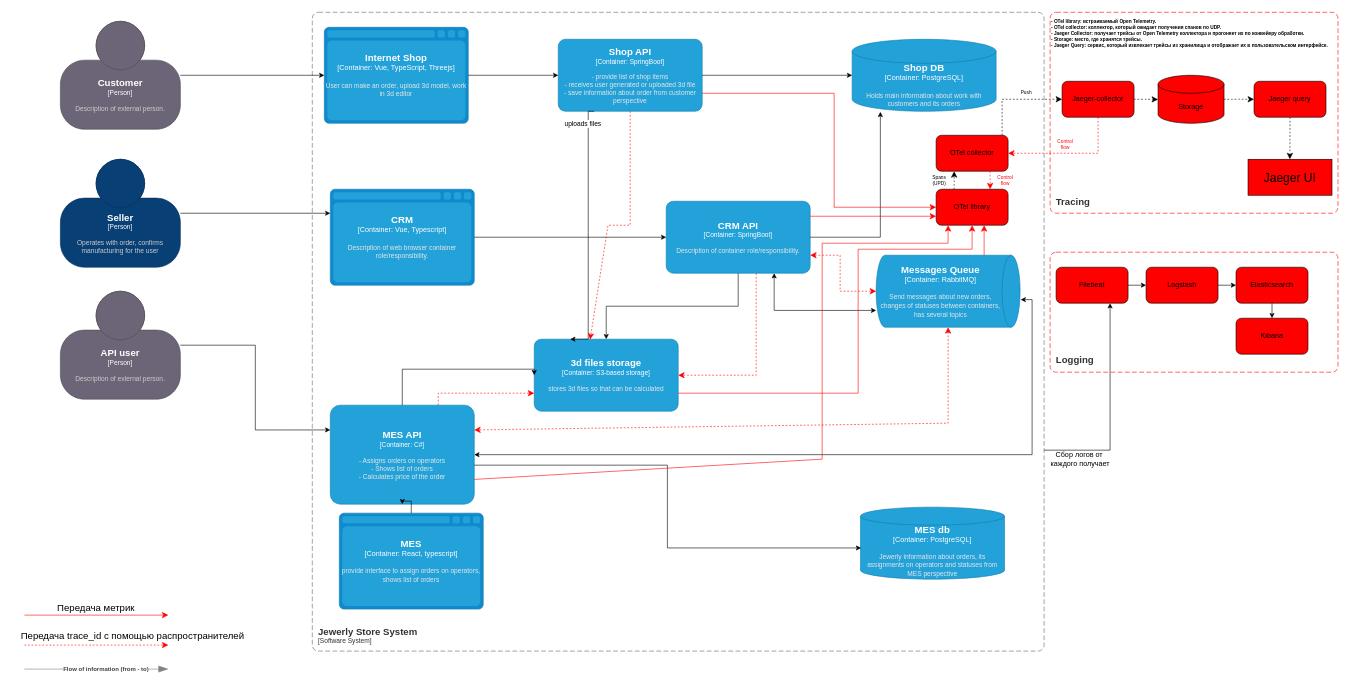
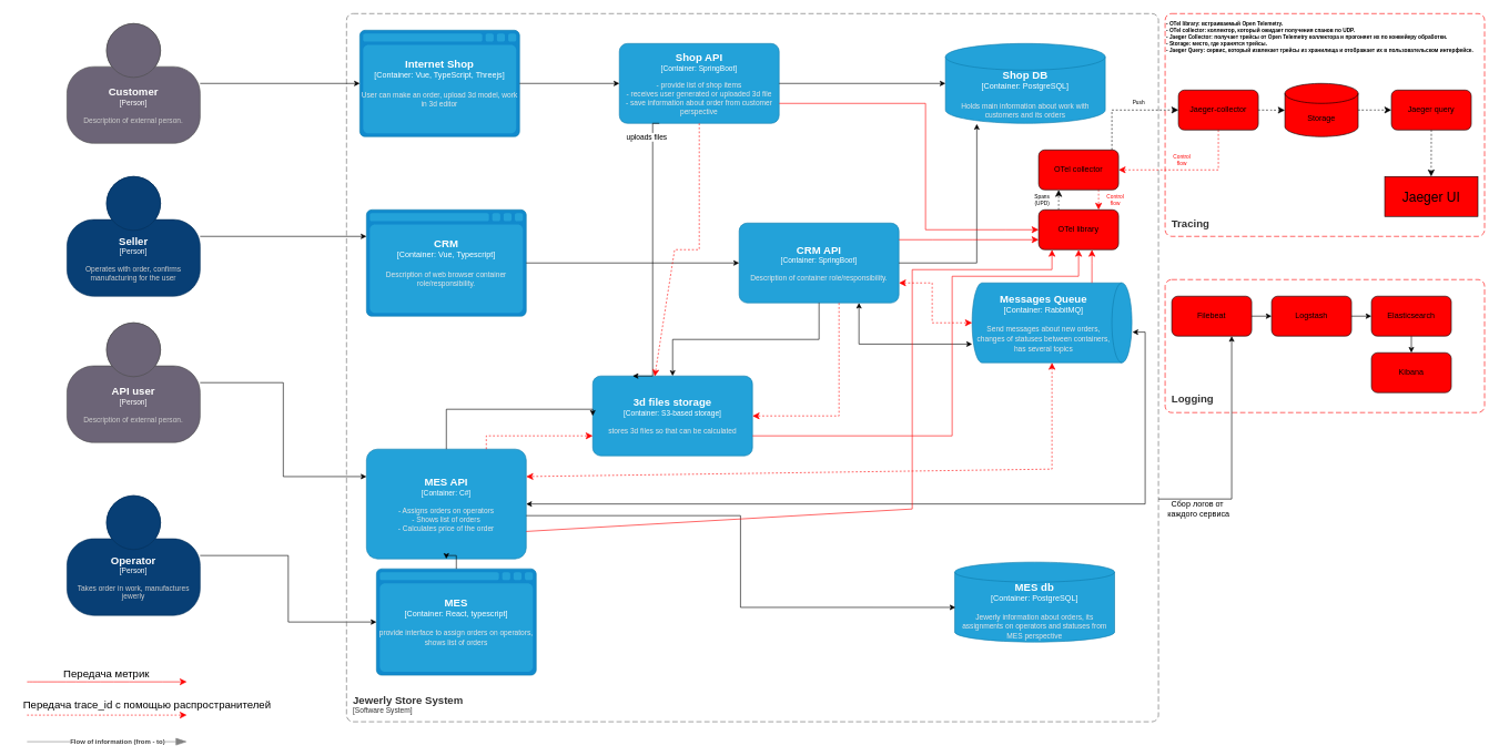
- <mxCell id="76" value="Сбор логов от&amp;nbsp;&lt;div&gt;каждого получает&lt;/div&gt;" style="text;html=1;align=center;verticalAlign=middle;resizable=0;points=[];autosize=1;strokeColor=none;fillColor=none;" vertex="1" parent="1"><mxGeometry x="1740" y="745" width="120" height="40" as="geometry" /></mxCell>
+ <mxCell id="76" value="Сбор логов от&amp;nbsp;&lt;div&gt;каждого сервиса&lt;/div&gt;" style="text;html=1;align=center;verticalAlign=middle;resizable=0;points=[];autosize=1;strokeColor=none;fillColor=none;" vertex="1" parent="1"><mxGeometry x="1740" y="745" width="120" height="40" as="geometry" /></mxCell>
+ <mxCell id="7" value="&lt;font style=&quot;font-size: 16px&quot;&gt;&lt;b&gt;Operator&lt;/b&gt;&lt;/font&gt;&lt;div&gt;[Person]&lt;/div&gt;&lt;br&gt;&lt;div&gt;&lt;font style=&quot;font-size: 11px&quot;&gt;&lt;font color=&quot;#cccccc&quot;&gt;Takes order in work, manufactures jewerly &lt;/font&gt;&lt;/div&gt;" style="html=1;fontSize=11;dashed=0;whiteSpace=wrap;fillColor=#083F75;strokeColor=#06315C;fontColor=#ffffff;shape=mxgraph.c4.person2;align=center;metaEdit=1;points=[[0.5,0,0],[1,0.5,0],[1,0.75,0],[0.75,1,0],[0.5,1,0],[0.25,1,0],[0,0.75,0],[0,0.5,0]];resizable=0;" vertex="1" parent="1"><mxGeometry x="100" y="745" width="200" height="180" as="geometry" /></mxCell>
+ <mxCell id="6" style="edgeStyle=orthogonalEdgeStyle;rounded=0;orthogonalLoop=1;jettySize=auto;html=1;" edge="1" parent="1" source="7" target="5"><mxGeometry relative="1" as="geometry" /></mxCell>
